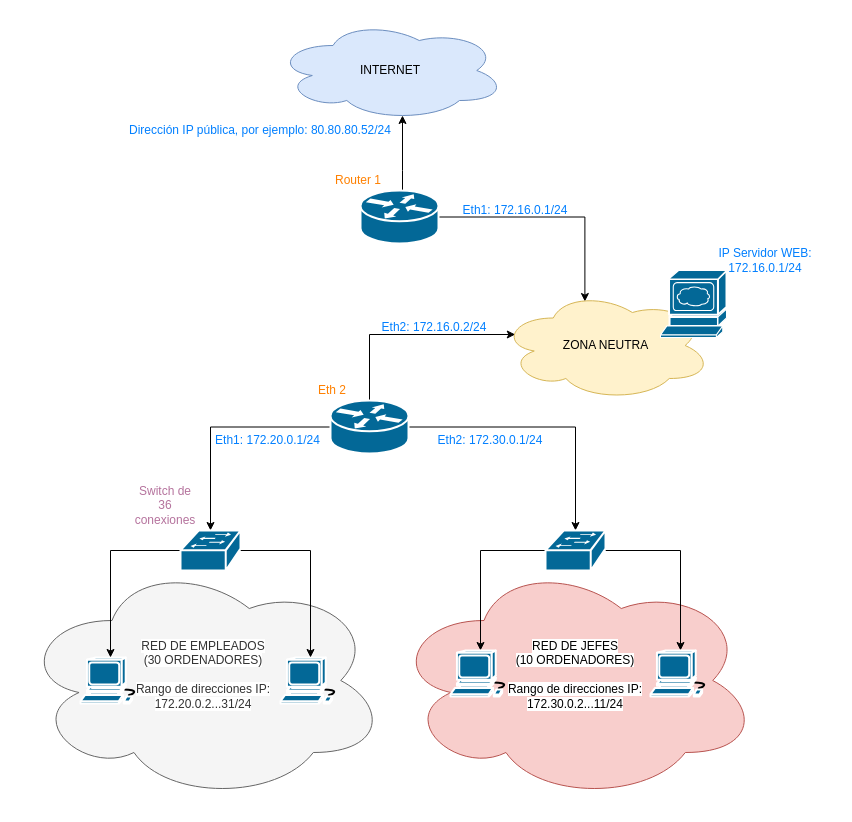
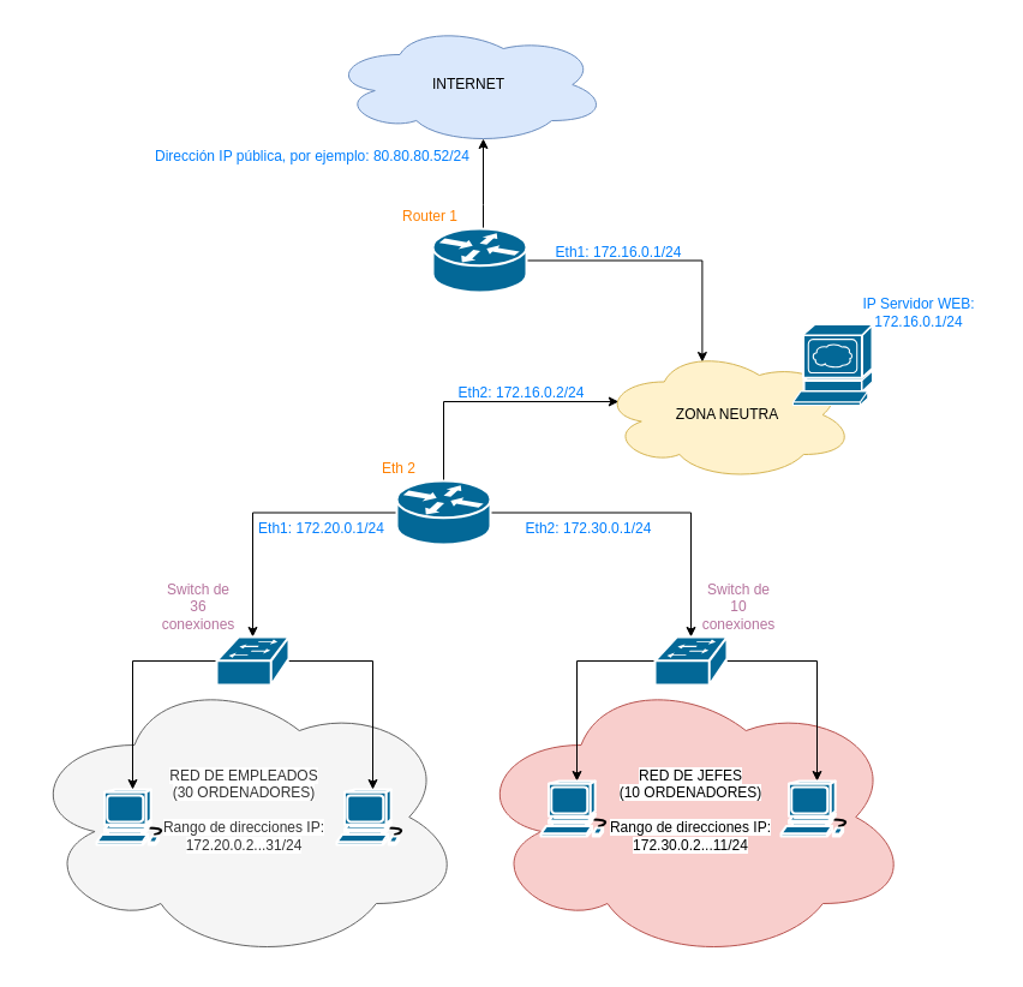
+ <mxCell id="31" value="&lt;font color=&quot;#b5739d&quot;&gt;Switch de 10 conexiones&lt;/font&gt;" style="text;html=1;strokeColor=none;fillColor=none;align=center;verticalAlign=middle;whiteSpace=wrap;rounded=0;" vertex="1" parent="1"><mxGeometry x="580" y="490" width="70" height="30" as="geometry" /></mxCell>
